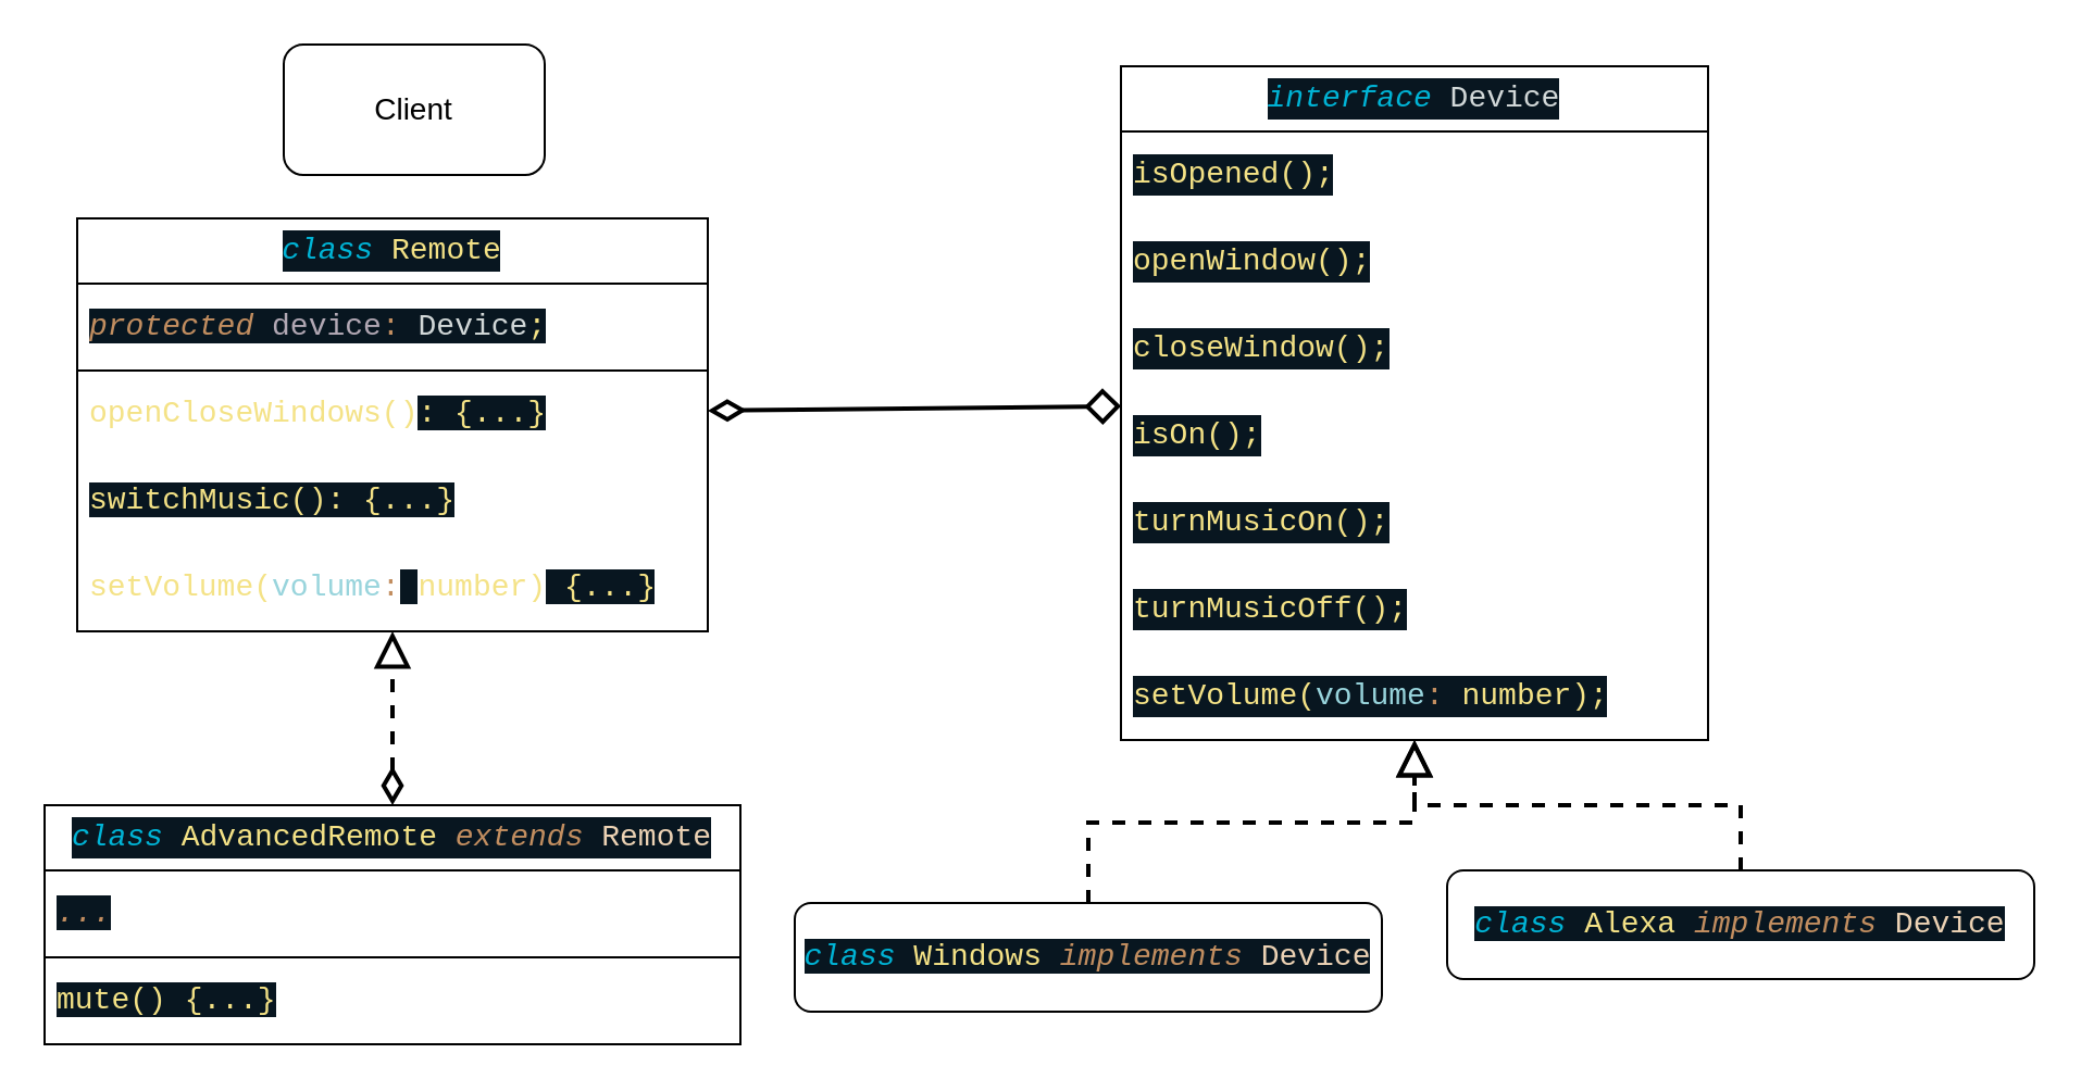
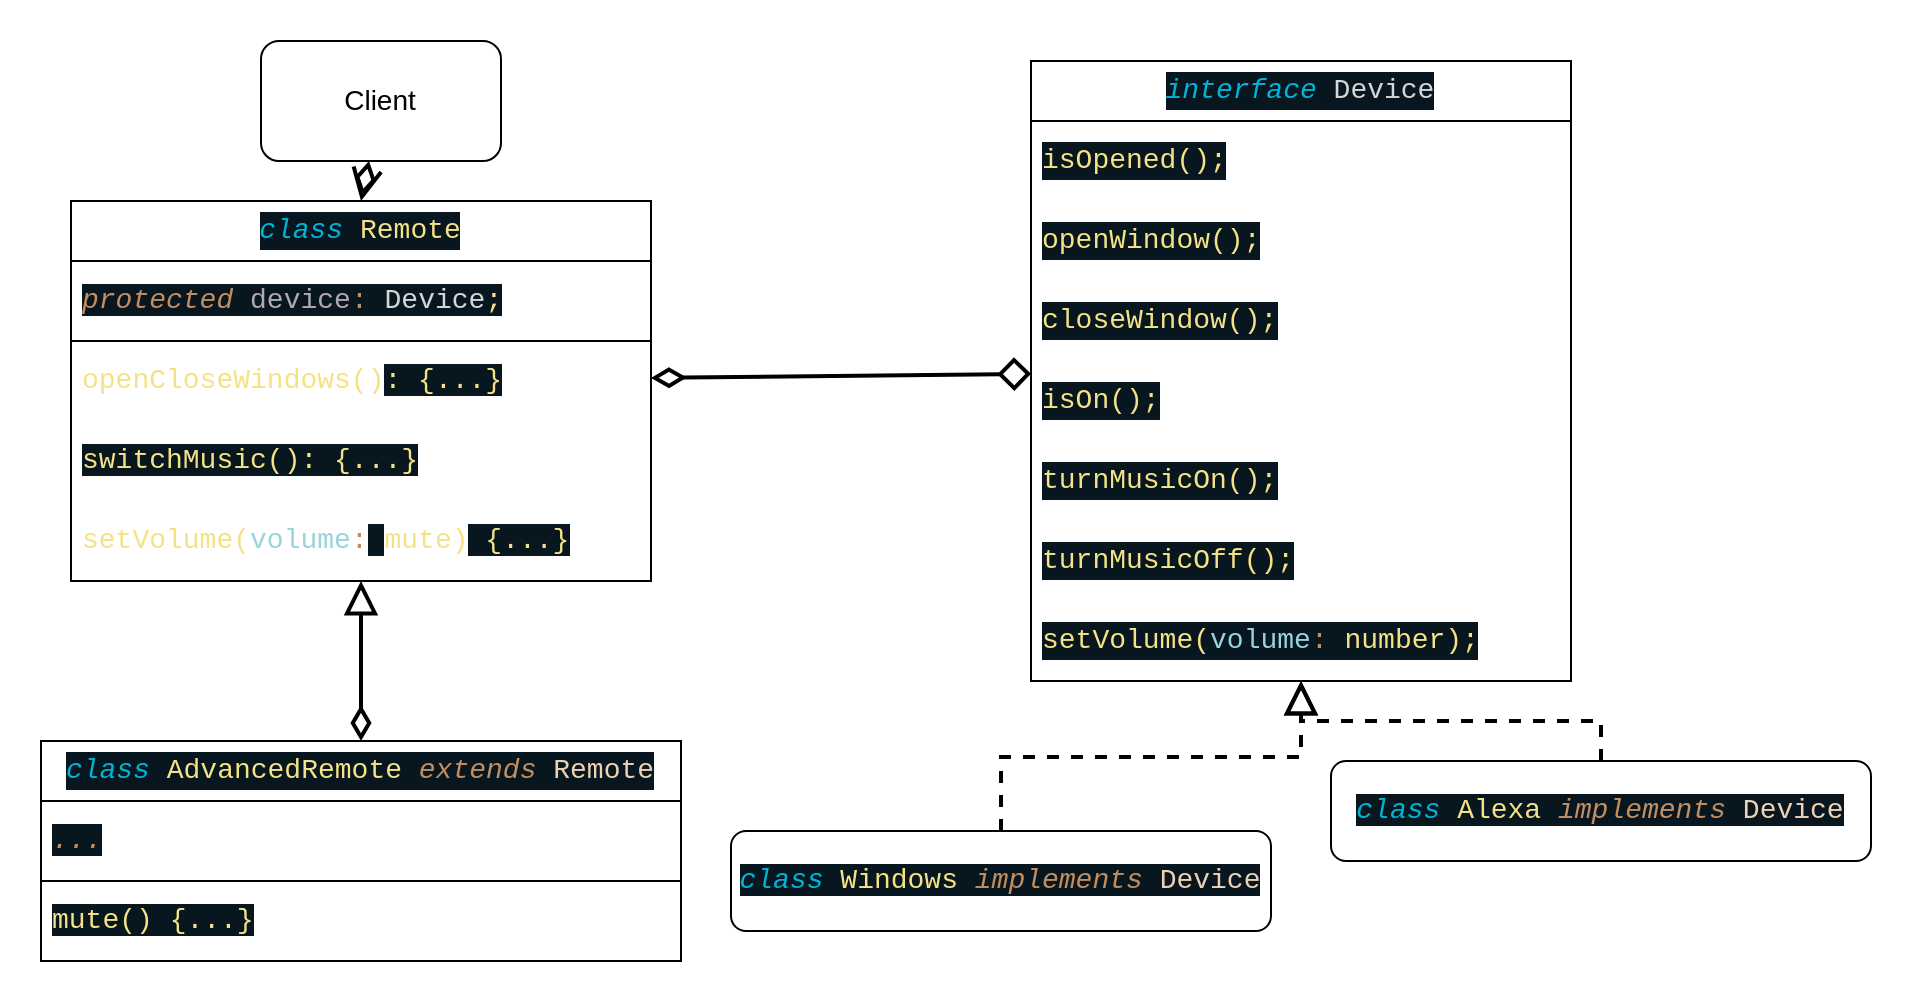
+ <mxCell id="21" style="edgeStyle=none;html=1;entryX=0.5;entryY=0;entryDx=0;entryDy=0;strokeWidth=2;fontSize=14;startArrow=diamondThin;startFill=0;endArrow=open;endFill=0;endSize=12;startSize=12;" edge="1" parent="1" source="22" target="2"><mxGeometry relative="1" as="geometry" /></mxCell>
- <mxCell id="6" value="&lt;span style=&quot;font-family: Consolas, Consolas, &amp;quot;Courier New&amp;quot;, monospace; font-size: 14px; color: rgb(244, 226, 134);&quot;&gt;setVolume(&lt;/span&gt;&lt;span style=&quot;font-family: Consolas, Consolas, &amp;quot;Courier New&amp;quot;, monospace; font-size: 14px; color: rgb(152, 212, 220);&quot;&gt;volume&lt;/span&gt;&lt;span style=&quot;font-family: Consolas, Consolas, &amp;quot;Courier New&amp;quot;, monospace; font-size: 14px; color: rgb(194, 142, 96);&quot;&gt;:&lt;/span&gt;&lt;span style=&quot;background-color: rgb(8, 22, 32); color: rgb(246, 250, 253); font-family: Consolas, Consolas, &amp;quot;Courier New&amp;quot;, monospace; font-size: 14px;&quot;&gt; &lt;/span&gt;&lt;span style=&quot;font-family: Consolas, Consolas, &amp;quot;Courier New&amp;quot;, monospace; font-size: 14px; color: rgb(244, 226, 134);&quot;&gt;number)&lt;/span&gt;&lt;span style=&quot;color: rgb(244, 226, 134); font-family: Consolas, Consolas, &amp;quot;Courier New&amp;quot;, monospace; font-size: 14px; background-color: rgb(8, 22, 32);&quot;&gt;&amp;nbsp;&lt;/span&gt;&lt;font face=&quot;Consolas, Consolas, Courier New, monospace&quot; color=&quot;#f4e286&quot;&gt;&lt;span style=&quot;font-size: 14px; background-color: rgb(8, 22, 32);&quot;&gt;{...}&lt;/span&gt;&lt;/font&gt;" style="text;strokeColor=none;fillColor=none;align=left;verticalAlign=middle;spacingLeft=4;spacingRight=4;overflow=hidden;points=[[0,0.5],[1,0.5]];portConstraint=eastwest;rotatable=0;whiteSpace=wrap;html=1;" vertex="1" parent="2"><mxGeometry y="150" width="290" height="40" as="geometry" /></mxCell>
+ <mxCell id="6" value="&lt;span style=&quot;font-family: Consolas, Consolas, &amp;quot;Courier New&amp;quot;, monospace; font-size: 14px; color: rgb(244, 226, 134);&quot;&gt;setVolume(&lt;/span&gt;&lt;span style=&quot;font-family: Consolas, Consolas, &amp;quot;Courier New&amp;quot;, monospace; font-size: 14px; color: rgb(152, 212, 220);&quot;&gt;volume&lt;/span&gt;&lt;span style=&quot;font-family: Consolas, Consolas, &amp;quot;Courier New&amp;quot;, monospace; font-size: 14px; color: rgb(194, 142, 96);&quot;&gt;:&lt;/span&gt;&lt;span style=&quot;background-color: rgb(8, 22, 32); color: rgb(246, 250, 253); font-family: Consolas, Consolas, &amp;quot;Courier New&amp;quot;, monospace; font-size: 14px;&quot;&gt; &lt;/span&gt;&lt;span style=&quot;font-family: Consolas, Consolas, &amp;quot;Courier New&amp;quot;, monospace; font-size: 14px; color: rgb(244, 226, 134);&quot;&gt;mute)&lt;/span&gt;&lt;span style=&quot;color: rgb(244, 226, 134); font-family: Consolas, Consolas, &amp;quot;Courier New&amp;quot;, monospace; font-size: 14px; background-color: rgb(8, 22, 32);&quot;&gt;&amp;nbsp;&lt;/span&gt;&lt;font face=&quot;Consolas, Consolas, Courier New, monospace&quot; color=&quot;#f4e286&quot;&gt;&lt;span style=&quot;font-size: 14px; background-color: rgb(8, 22, 32);&quot;&gt;{...}&lt;/span&gt;&lt;/font&gt;" style="text;strokeColor=none;fillColor=none;align=left;verticalAlign=middle;spacingLeft=4;spacingRight=4;overflow=hidden;points=[[0,0.5],[1,0.5]];portConstraint=eastwest;rotatable=0;whiteSpace=wrap;html=1;" vertex="1" parent="2"><mxGeometry y="150" width="290" height="40" as="geometry" /></mxCell>
- <mxCell id="17" style="edgeStyle=none;html=1;exitX=0.5;exitY=0;exitDx=0;exitDy=0;strokeWidth=2;fontSize=14;startArrow=diamondThin;startFill=0;endArrow=block;endFill=0;endSize=12;startSize=12;dashed=1;" edge="1" parent="1" source="18" target="2"><mxGeometry relative="1" as="geometry" /></mxCell>
+ <mxCell id="17" style="edgeStyle=none;html=1;exitX=0.5;exitY=0;exitDx=0;exitDy=0;strokeWidth=2;fontSize=14;startArrow=diamondThin;startFill=0;endArrow=block;endFill=0;endSize=12;startSize=12;" edge="1" parent="1" source="18" target="2"><mxGeometry relative="1" as="geometry" /></mxCell>
- <mxCell id="16" value="&lt;span style=&quot;background-color: rgb(8, 22, 32); font-family: Consolas, Consolas, &amp;quot;Courier New&amp;quot;, monospace; font-size: 14px; color: rgb(0, 180, 214); font-style: italic;&quot;&gt;class&lt;/span&gt;&lt;span style=&quot;background-color: rgb(8, 22, 32); color: rgb(246, 250, 253); font-family: Consolas, Consolas, &amp;quot;Courier New&amp;quot;, monospace; font-size: 14px;&quot;&gt; &lt;/span&gt;&lt;span style=&quot;background-color: rgb(8, 22, 32); font-family: Consolas, Consolas, &amp;quot;Courier New&amp;quot;, monospace; font-size: 14px; color: rgb(244, 226, 134);&quot;&gt;Alexa&lt;/span&gt;&lt;span style=&quot;background-color: rgb(8, 22, 32); color: rgb(246, 250, 253); font-family: Consolas, Consolas, &amp;quot;Courier New&amp;quot;, monospace; font-size: 14px;&quot;&gt; &lt;/span&gt;&lt;span style=&quot;background-color: rgb(8, 22, 32); font-family: Consolas, Consolas, &amp;quot;Courier New&amp;quot;, monospace; font-size: 14px; color: rgb(194, 142, 96); font-style: italic;&quot;&gt;implements&lt;/span&gt;&lt;span style=&quot;background-color: rgb(8, 22, 32); color: rgb(246, 250, 253); font-family: Consolas, Consolas, &amp;quot;Courier New&amp;quot;, monospace; font-size: 14px;&quot;&gt; &lt;/span&gt;&lt;span style=&quot;background-color: rgb(8, 22, 32); font-family: Consolas, Consolas, &amp;quot;Courier New&amp;quot;, monospace; font-size: 14px; color: rgb(236, 210, 180);&quot;&gt;Device&lt;/span&gt;&lt;br&gt;" style="rounded=1;whiteSpace=wrap;html=1;" vertex="1" parent="1"><mxGeometry x="665" y="400" width="270" height="50" as="geometry" /></mxCell>
+ <mxCell id="16" value="&lt;span style=&quot;background-color: rgb(8, 22, 32); font-family: Consolas, Consolas, &amp;quot;Courier New&amp;quot;, monospace; font-size: 14px; color: rgb(0, 180, 214); font-style: italic;&quot;&gt;class&lt;/span&gt;&lt;span style=&quot;background-color: rgb(8, 22, 32); color: rgb(246, 250, 253); font-family: Consolas, Consolas, &amp;quot;Courier New&amp;quot;, monospace; font-size: 14px;&quot;&gt; &lt;/span&gt;&lt;span style=&quot;background-color: rgb(8, 22, 32); font-family: Consolas, Consolas, &amp;quot;Courier New&amp;quot;, monospace; font-size: 14px; color: rgb(244, 226, 134);&quot;&gt;Alexa&lt;/span&gt;&lt;span style=&quot;background-color: rgb(8, 22, 32); color: rgb(246, 250, 253); font-family: Consolas, Consolas, &amp;quot;Courier New&amp;quot;, monospace; font-size: 14px;&quot;&gt; &lt;/span&gt;&lt;span style=&quot;background-color: rgb(8, 22, 32); font-family: Consolas, Consolas, &amp;quot;Courier New&amp;quot;, monospace; font-size: 14px; color: rgb(194, 142, 96); font-style: italic;&quot;&gt;implements&lt;/span&gt;&lt;span style=&quot;background-color: rgb(8, 22, 32); color: rgb(246, 250, 253); font-family: Consolas, Consolas, &amp;quot;Courier New&amp;quot;, monospace; font-size: 14px;&quot;&gt; &lt;/span&gt;&lt;span style=&quot;background-color: rgb(8, 22, 32); font-family: Consolas, Consolas, &amp;quot;Courier New&amp;quot;, monospace; font-size: 14px; color: rgb(236, 210, 180);&quot;&gt;Device&lt;/span&gt;&lt;br&gt;" style="rounded=1;whiteSpace=wrap;html=1;" vertex="1" parent="1"><mxGeometry x="665" y="380" width="270" height="50" as="geometry" /></mxCell>
